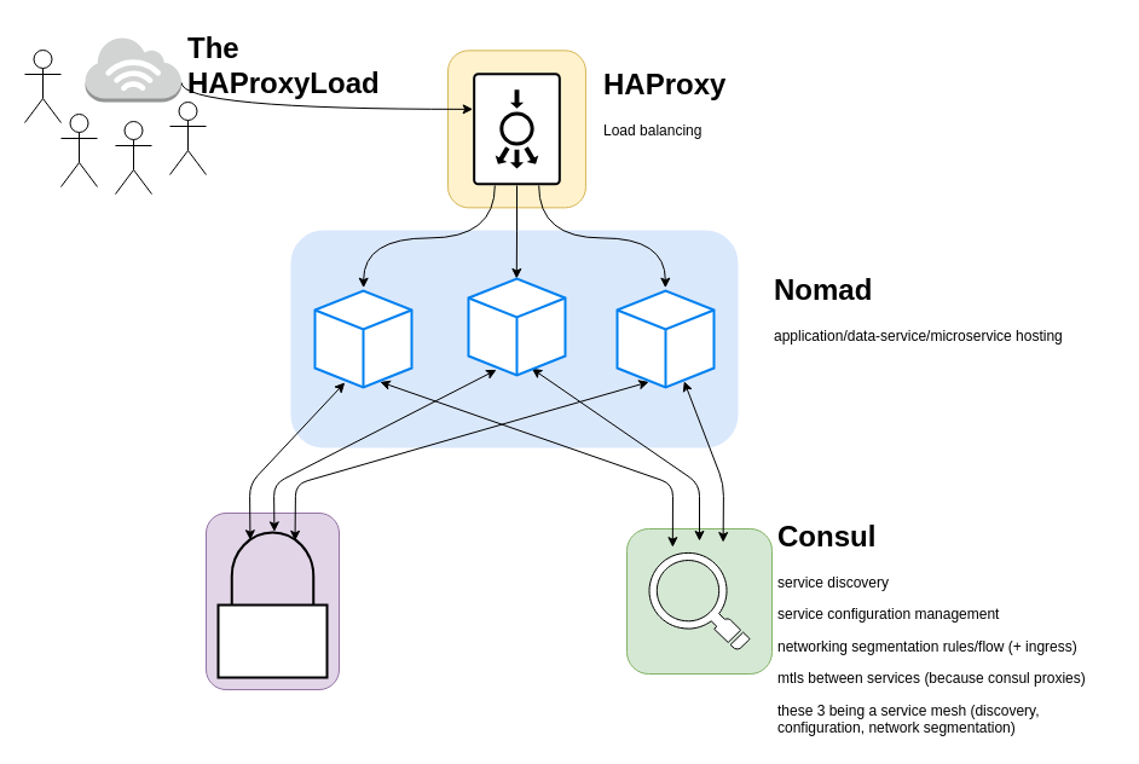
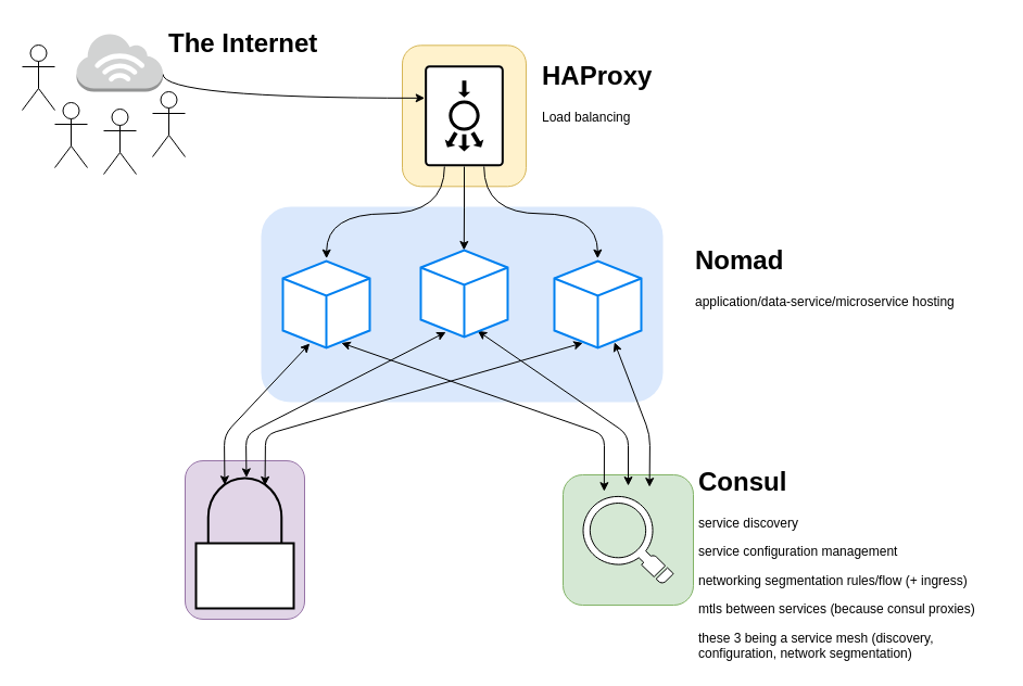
- <mxCell id="27" value="&lt;h1&gt;The HAProxyLoad&lt;/h1&gt;&lt;p&gt;&lt;br&gt;&lt;/p&gt;" style="text;html=1;strokeColor=none;fillColor=none;spacing=5;spacingTop=-20;whiteSpace=wrap;overflow=hidden;rounded=0;" vertex="1" parent="1"><mxGeometry x="150" y="20.17" width="172.47" height="73.66" as="geometry" /></mxCell>
+ <mxCell id="27" value="&lt;h1&gt;The Internet&lt;/h1&gt;&lt;p&gt;&lt;br&gt;&lt;/p&gt;" style="text;html=1;strokeColor=none;fillColor=none;spacing=5;spacingTop=-20;whiteSpace=wrap;overflow=hidden;rounded=0;" vertex="1" parent="1"><mxGeometry x="150" y="20.17" width="172.47" height="73.66" as="geometry" /></mxCell>
